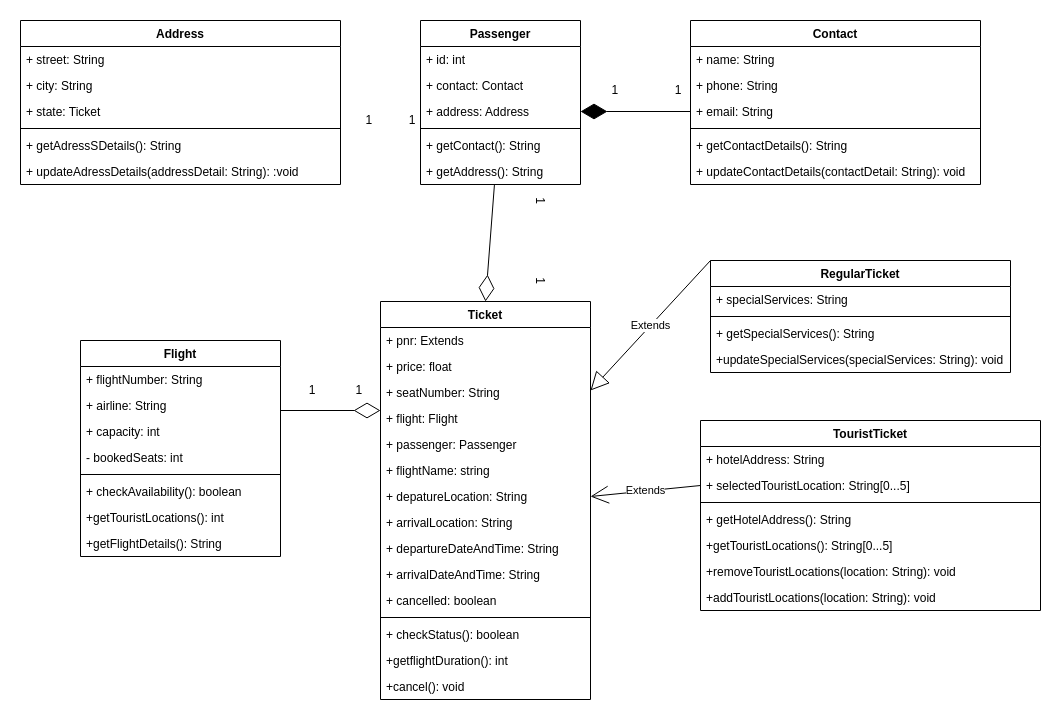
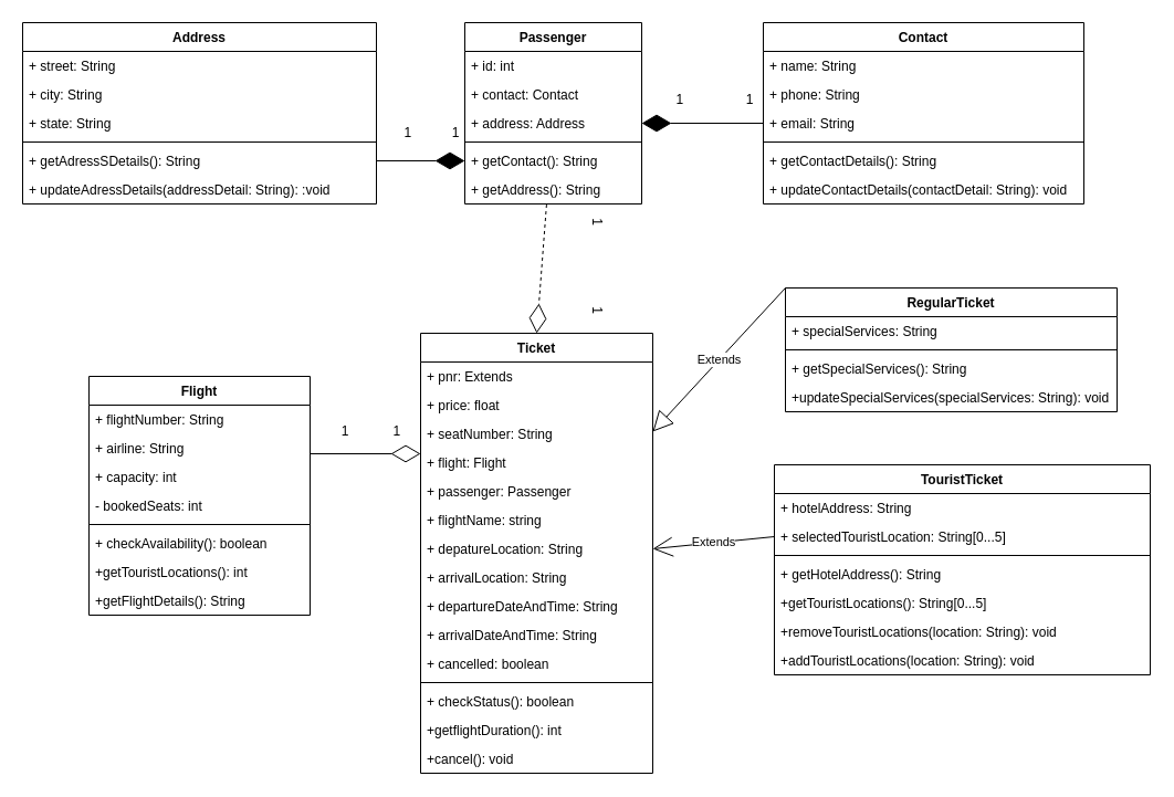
- <mxCell id="44" value="+ state: Ticket" style="text;strokeColor=none;fillColor=none;align=left;verticalAlign=top;spacingLeft=4;spacingRight=4;overflow=hidden;rotatable=0;points=[[0,0.5],[1,0.5]];portConstraint=eastwest;" vertex="1" parent="41"><mxGeometry y="78" width="320" height="26" as="geometry" /></mxCell>
+ <mxCell id="44" value="+ state: String" style="text;strokeColor=none;fillColor=none;align=left;verticalAlign=top;spacingLeft=4;spacingRight=4;overflow=hidden;rotatable=0;points=[[0,0.5],[1,0.5]];portConstraint=eastwest;" vertex="1" parent="41"><mxGeometry y="78" width="320" height="26" as="geometry" /></mxCell>
+ <mxCell id="64" value="" style="endArrow=diamondThin;endFill=1;endSize=24;html=1;exitX=1;exitY=0.5;exitDx=0;exitDy=0;entryX=0;entryY=0.5;entryDx=0;entryDy=0;" edge="1" parent="1" source="46" target="7"><mxGeometry width="160" relative="1" as="geometry"><mxPoint x="310" y="140" as="sourcePoint" /><mxPoint x="410" y="145" as="targetPoint" /></mxGeometry></mxCell>
- <mxCell id="66" value="" style="endArrow=diamondThin;endFill=0;endSize=24;html=1;entryX=0.5;entryY=0;entryDx=0;entryDy=0;exitX=0.462;exitY=1.021;exitDx=0;exitDy=0;exitPerimeter=0;" edge="1" parent="1" source="8" target="9"><mxGeometry width="160" relative="1" as="geometry"><mxPoint x="510" y="190" as="sourcePoint" /><mxPoint x="540" y="240" as="targetPoint" /></mxGeometry></mxCell>
+ <mxCell id="66" value="" style="endArrow=diamondThin;endFill=0;endSize=24;html=1;entryX=0.5;entryY=0;entryDx=0;entryDy=0;exitX=0.462;exitY=1.021;exitDx=0;exitDy=0;exitPerimeter=0;dashed=1;" edge="1" parent="1" source="8" target="9"><mxGeometry width="160" relative="1" as="geometry"><mxPoint x="510" y="190" as="sourcePoint" /><mxPoint x="540" y="240" as="targetPoint" /></mxGeometry></mxCell>
